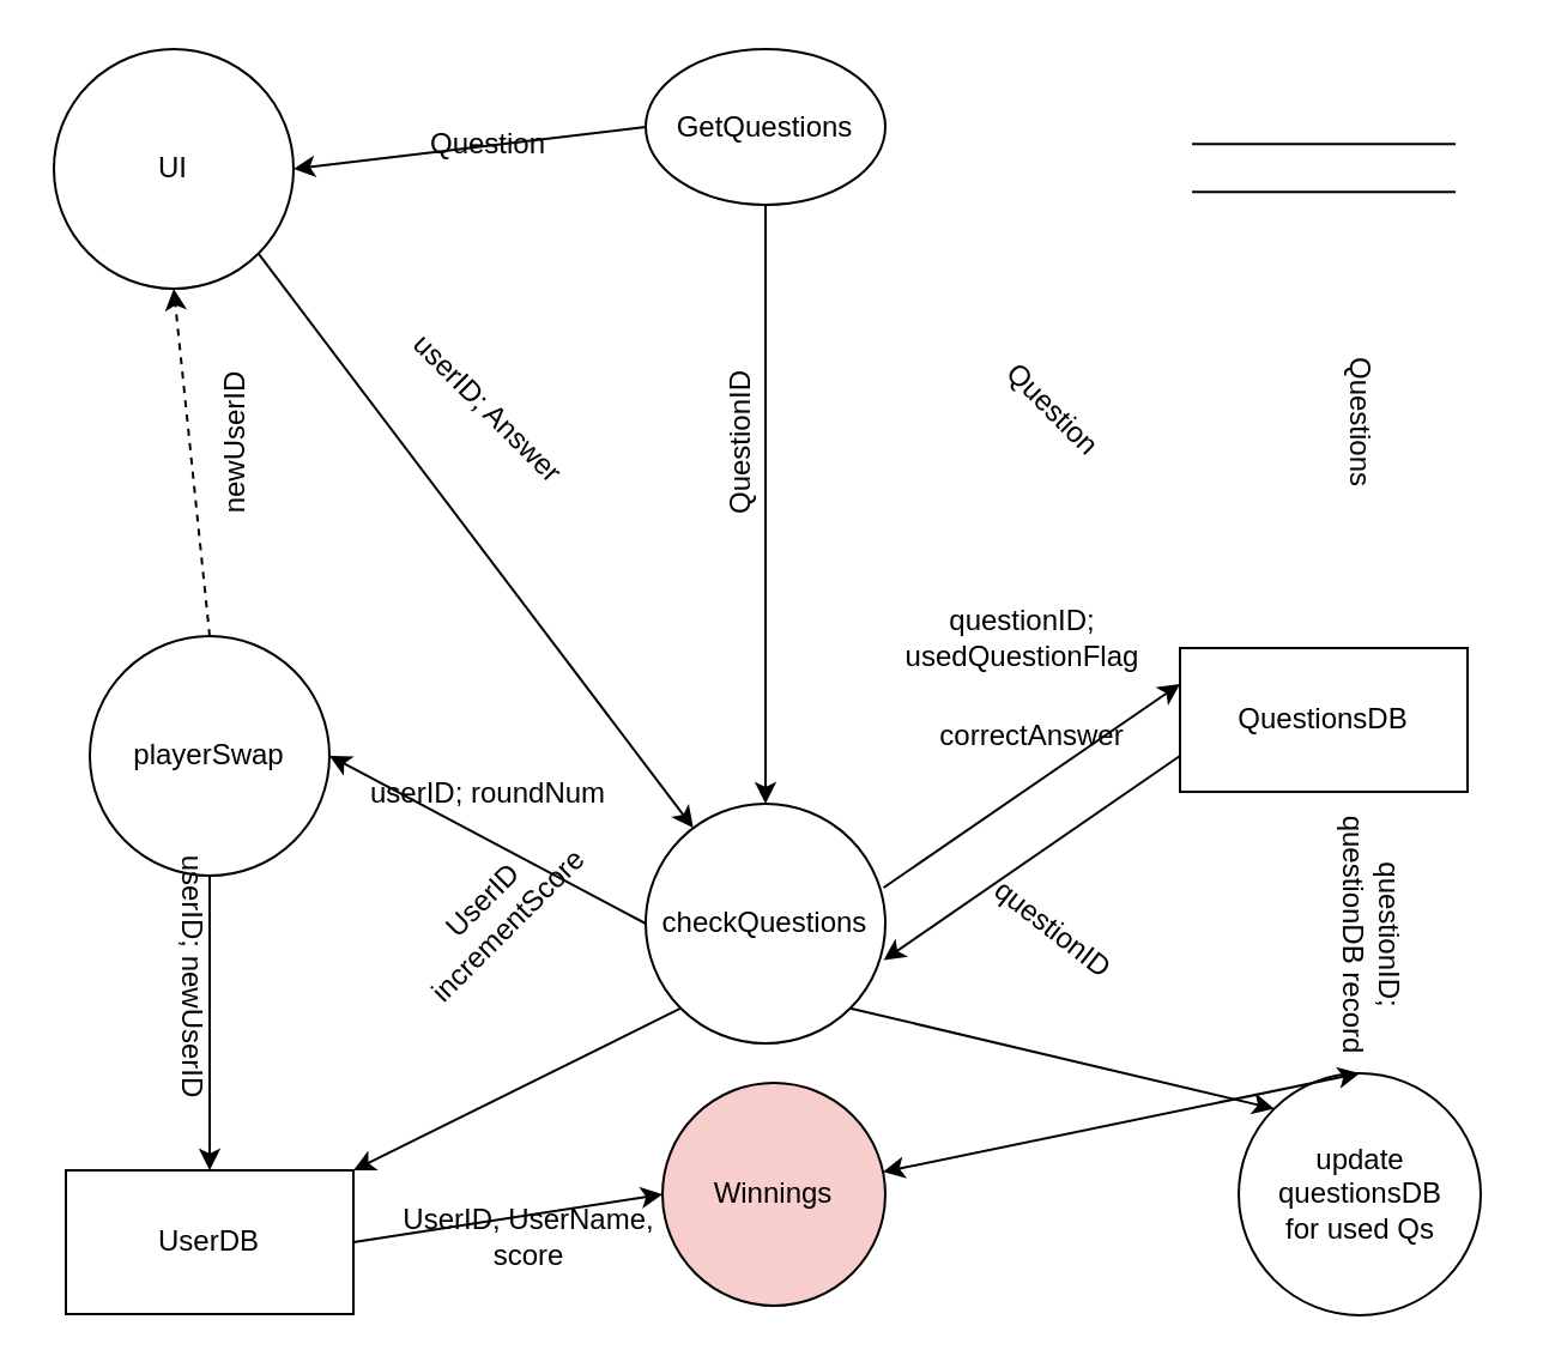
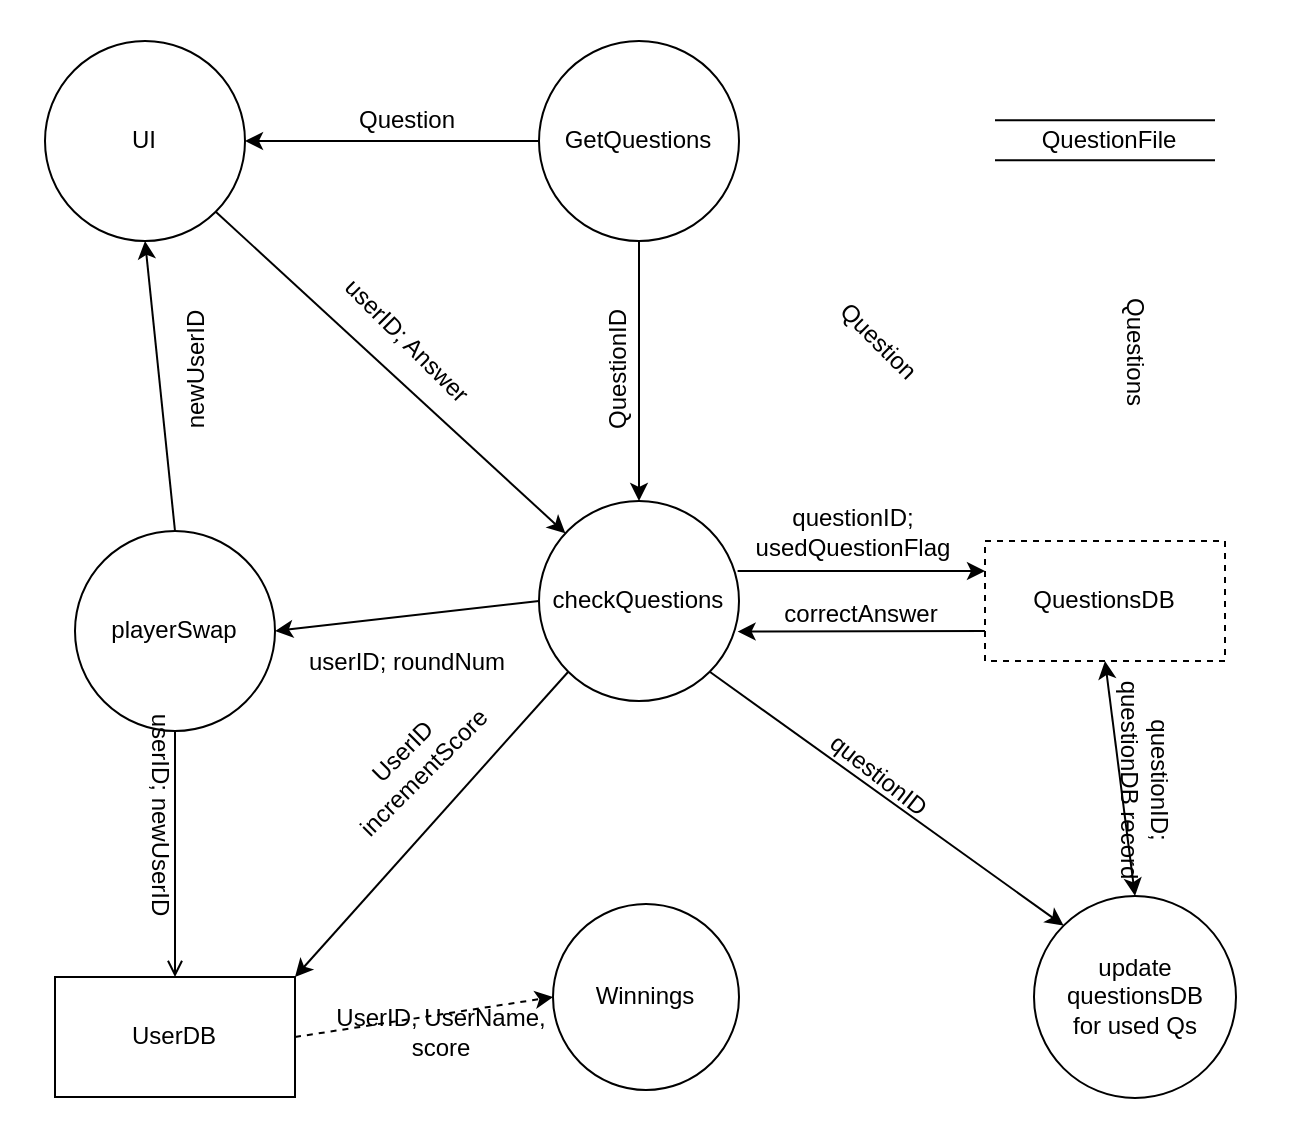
- <mxCell id="2" value="GetQuestions" style="ellipse;whiteSpace=wrap;html=1;aspect=fixed;" vertex="1" parent="1"><mxGeometry x="269" y="20" width="100" height="65" as="geometry" /></mxCell>
+ <mxCell id="2" value="GetQuestions" style="ellipse;whiteSpace=wrap;html=1;aspect=fixed;" vertex="1" parent="1"><mxGeometry x="269" y="20" width="100" height="100" as="geometry" /></mxCell>
+ <mxCell id="32" value="QuestionFile&lt;br&gt;" style="text;html=1;align=center;verticalAlign=middle;resizable=0;points=[];autosize=1;" vertex="1" parent="1"><mxGeometry x="513.5" y="60" width="80" height="20" as="geometry" /></mxCell>
- <mxCell id="22" value="" style="endArrow=classic;html=1;entryX=0.5;entryY=1;entryDx=0;entryDy=0;exitX=0.5;exitY=0;exitDx=0;exitDy=0;dashed=1;" edge="1" parent="1" source="20" target="5"><mxGeometry width="50" height="50" relative="1" as="geometry"><mxPoint x="129" y="200" as="sourcePoint" /><mxPoint x="179" y="150" as="targetPoint" /></mxGeometry></mxCell>
+ <mxCell id="22" value="" style="endArrow=classic;html=1;entryX=0.5;entryY=1;entryDx=0;entryDy=0;exitX=0.5;exitY=0;exitDx=0;exitDy=0;" edge="1" parent="1" source="20" target="5"><mxGeometry width="50" height="50" relative="1" as="geometry"><mxPoint x="129" y="200" as="sourcePoint" /><mxPoint x="179" y="150" as="targetPoint" /></mxGeometry></mxCell>
- <mxCell id="3" value="QuestionsDB" style="rounded=0;whiteSpace=wrap;html=1;" vertex="1" parent="1"><mxGeometry x="492" y="270" width="120" height="60" as="geometry" /></mxCell>
+ <mxCell id="3" value="QuestionsDB" style="rounded=0;whiteSpace=wrap;html=1;dashed=1;" vertex="1" parent="1"><mxGeometry x="492" y="270" width="120" height="60" as="geometry" /></mxCell>
- <mxCell id="7" value="checkQuestions" style="ellipse;whiteSpace=wrap;html=1;aspect=fixed;" vertex="1" parent="1"><mxGeometry x="269" y="335" width="100" height="100" as="geometry" /></mxCell>
+ <mxCell id="7" value="checkQuestions" style="ellipse;whiteSpace=wrap;html=1;aspect=fixed;" vertex="1" parent="1"><mxGeometry x="269" y="250" width="100" height="100" as="geometry" /></mxCell>
- <mxCell id="29" value="" style="endArrow=classic;startArrow=classic;html=1;exitX=0.5;exitY=0;exitDx=0;exitDy=0;" edge="1" parent="1" source="26" target="35"><mxGeometry width="50" height="50" relative="1" as="geometry"><mxPoint x="629" y="150" as="sourcePoint" /><mxPoint x="679" y="100" as="targetPoint" /></mxGeometry></mxCell>
+ <mxCell id="29" value="" style="endArrow=classic;startArrow=classic;html=1;exitX=0.5;exitY=0;exitDx=0;exitDy=0;entryX=0.5;entryY=1;entryDx=0;entryDy=0;" edge="1" parent="1" source="26" target="3"><mxGeometry width="50" height="50" relative="1" as="geometry"><mxPoint x="629" y="150" as="sourcePoint" /><mxPoint x="679" y="100" as="targetPoint" /></mxGeometry></mxCell>
- <mxCell id="38" value="" style="endArrow=classic;html=1;exitX=0.5;exitY=1;exitDx=0;exitDy=0;entryX=0.5;entryY=0;entryDx=0;entryDy=0;" edge="1" parent="1" source="20" target="11"><mxGeometry width="50" height="50" relative="1" as="geometry"><mxPoint x="502" y="315" as="sourcePoint" /><mxPoint x="552" y="265" as="targetPoint" /></mxGeometry></mxCell>
+ <mxCell id="38" value="" style="endArrow=open;html=1;exitX=0.5;exitY=1;exitDx=0;exitDy=0;entryX=0.5;entryY=0;entryDx=0;entryDy=0;" edge="1" parent="1" source="20" target="11"><mxGeometry width="50" height="50" relative="1" as="geometry"><mxPoint x="502" y="315" as="sourcePoint" /><mxPoint x="552" y="265" as="targetPoint" /></mxGeometry></mxCell>
- <mxCell id="35" value="Winnings" style="ellipse;whiteSpace=wrap;html=1;aspect=fixed;fillColor=#f8cecc;" vertex="1" parent="1"><mxGeometry x="276" y="451.5" width="93" height="93" as="geometry" /></mxCell>
+ <mxCell id="35" value="Winnings" style="ellipse;whiteSpace=wrap;html=1;aspect=fixed;" vertex="1" parent="1"><mxGeometry x="276" y="451.5" width="93" height="93" as="geometry" /></mxCell>
- <mxCell id="36" value="" style="endArrow=classic;html=1;exitX=1;exitY=0.5;exitDx=0;exitDy=0;entryX=0;entryY=0.5;entryDx=0;entryDy=0;" edge="1" parent="1" source="11" target="35"><mxGeometry width="50" height="50" relative="1" as="geometry"><mxPoint x="599" y="490" as="sourcePoint" /><mxPoint x="649" y="440" as="targetPoint" /></mxGeometry></mxCell>
+ <mxCell id="36" value="" style="endArrow=classic;html=1;exitX=1;exitY=0.5;exitDx=0;exitDy=0;entryX=0;entryY=0.5;entryDx=0;entryDy=0;dashed=1;" edge="1" parent="1" source="11" target="35"><mxGeometry width="50" height="50" relative="1" as="geometry"><mxPoint x="599" y="490" as="sourcePoint" /><mxPoint x="649" y="440" as="targetPoint" /></mxGeometry></mxCell>
